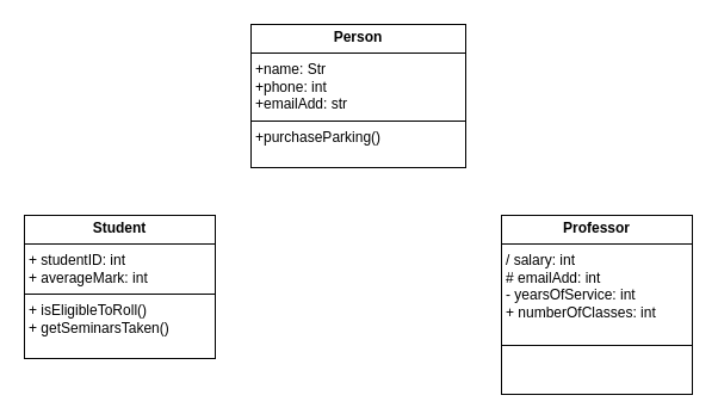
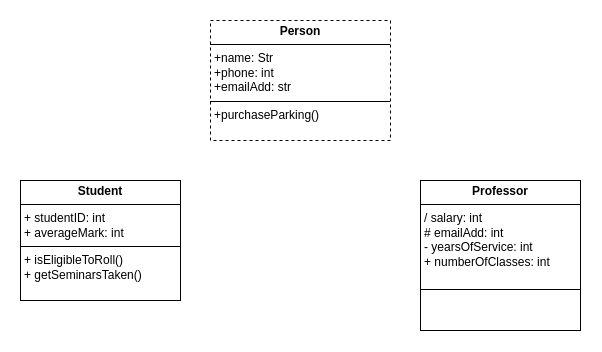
- <mxCell id="2" value="&lt;p style=&quot;margin:0px;margin-top:4px;text-align:center;&quot;&gt;&lt;b&gt;Person&lt;/b&gt;&lt;/p&gt;&lt;hr size=&quot;1&quot; style=&quot;border-style:solid;&quot;&gt;&lt;p style=&quot;margin:0px;margin-left:4px;&quot;&gt;+name: Str&lt;/p&gt;&lt;p style=&quot;margin:0px;margin-left:4px;&quot;&gt;+phone: int&lt;/p&gt;&lt;p style=&quot;margin:0px;margin-left:4px;&quot;&gt;+emailAdd: str&lt;/p&gt;&lt;hr size=&quot;1&quot; style=&quot;border-style:solid;&quot;&gt;&lt;p style=&quot;margin:0px;margin-left:4px;&quot;&gt;+purchaseParking()&lt;/p&gt;" style="verticalAlign=top;align=left;overflow=fill;html=1;whiteSpace=wrap;" vertex="1" parent="1"><mxGeometry x="210" y="20" width="180" height="120" as="geometry" /></mxCell>
+ <mxCell id="2" value="&lt;p style=&quot;margin:0px;margin-top:4px;text-align:center;&quot;&gt;&lt;b&gt;Person&lt;/b&gt;&lt;/p&gt;&lt;hr size=&quot;1&quot; style=&quot;border-style:solid;&quot;&gt;&lt;p style=&quot;margin:0px;margin-left:4px;&quot;&gt;+name: Str&lt;/p&gt;&lt;p style=&quot;margin:0px;margin-left:4px;&quot;&gt;+phone: int&lt;/p&gt;&lt;p style=&quot;margin:0px;margin-left:4px;&quot;&gt;+emailAdd: str&lt;/p&gt;&lt;hr size=&quot;1&quot; style=&quot;border-style:solid;&quot;&gt;&lt;p style=&quot;margin:0px;margin-left:4px;&quot;&gt;+purchaseParking()&lt;/p&gt;" style="verticalAlign=top;align=left;overflow=fill;html=1;whiteSpace=wrap;dashed=1;" vertex="1" parent="1"><mxGeometry x="210" y="20" width="180" height="120" as="geometry" /></mxCell>
